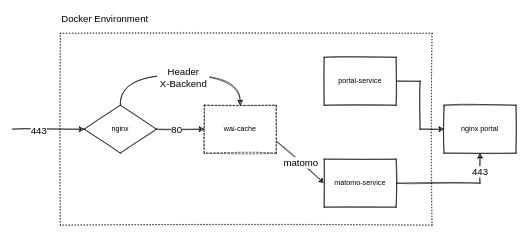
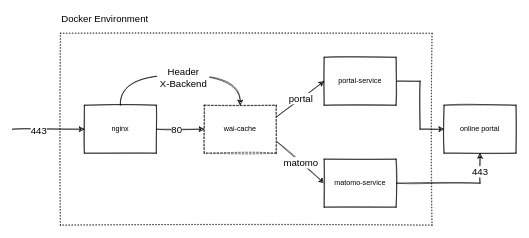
+ <mxCell id="8" value="" style="rounded=0;sketch=1;orthogonalLoop=1;jettySize=auto;html=1;entryX=0;entryY=0.5;entryDx=0;entryDy=0;exitX=1;exitY=0.25;exitDx=0;exitDy=0;" edge="1" parent="1" source="12" target="14"><mxGeometry relative="1" as="geometry" /></mxCell>
+ <mxCell id="9" value="portal" style="edgeLabel;html=1;align=center;verticalAlign=middle;resizable=0;points=[];fontSize=16;" vertex="1" connectable="0" parent="8"><mxGeometry x="0.025" y="1" relative="1" as="geometry"><mxPoint as="offset" /></mxGeometry></mxCell>
- <mxCell id="7" value="nginx" style="rhombus;whiteSpace=wrap;html=1;sketch=1;" vertex="1" parent="1"><mxGeometry x="140" y="175" width="120" height="80" as="geometry" /></mxCell>
+ <mxCell id="7" value="nginx" style="rounded=0;whiteSpace=wrap;html=1;sketch=1;" vertex="1" parent="1"><mxGeometry x="140" y="175" width="120" height="80" as="geometry" /></mxCell>
- <mxCell id="18" value="nginx portal" style="rounded=0;whiteSpace=wrap;html=1;sketch=1;" vertex="1" parent="1"><mxGeometry x="740" y="175" width="120" height="80" as="geometry" /></mxCell>
+ <mxCell id="18" value="online portal" style="rounded=0;whiteSpace=wrap;html=1;sketch=1;" vertex="1" parent="1"><mxGeometry x="740" y="175" width="120" height="80" as="geometry" /></mxCell>
